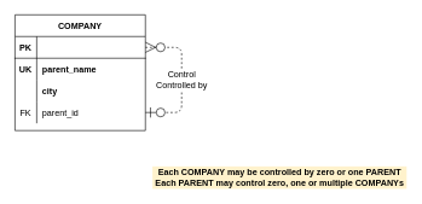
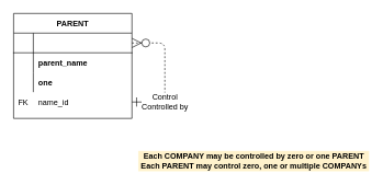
- <mxCell id="2" value="COMPANY" style="shape=table;startSize=30;container=1;collapsible=1;childLayout=tableLayout;fixedRows=1;rowLines=0;fontStyle=1;align=center;resizeLast=1;" vertex="1" parent="1"><mxGeometry x="20" y="20" width="180" height="160" as="geometry" /></mxCell>
+ <mxCell id="2" value="PARENT" style="shape=table;startSize=30;container=1;collapsible=1;childLayout=tableLayout;fixedRows=1;rowLines=0;fontStyle=1;align=center;resizeLast=1;" vertex="1" parent="1"><mxGeometry x="20" y="20" width="180" height="160" as="geometry" /></mxCell>
- <mxCell id="4" value="PK" style="shape=partialRectangle;connectable=0;fillColor=none;top=0;left=0;bottom=0;right=0;fontStyle=1;overflow=hidden;" vertex="1" parent="3"><mxGeometry width="30" height="30" as="geometry"><mxRectangle width="30" height="30" as="alternateBounds" /></mxGeometry></mxCell>
- <mxCell id="6" value="UK" style="shape=partialRectangle;connectable=0;fillColor=none;top=0;left=0;bottom=0;right=0;editable=1;overflow=hidden;fontStyle=1" vertex="1" parent="5"><mxGeometry width="30" height="30" as="geometry"><mxRectangle width="30" height="30" as="alternateBounds" /></mxGeometry></mxCell>
- <mxCell id="15" value="Control&lt;br&gt;Controlled by" style="text;html=1;resizable=0;autosize=1;align=center;verticalAlign=middle;points=[];fillColor=none;strokeColor=none;rounded=0;labelBackgroundColor=default;" vertex="1" parent="1"><mxGeometry x="210" y="95" width="80" height="30" as="geometry" /></mxCell>
+ <mxCell id="15" value="Control&lt;br&gt;Controlled by" style="text;html=1;resizable=0;autosize=1;align=center;verticalAlign=middle;points=[];fillColor=none;strokeColor=none;rounded=0;labelBackgroundColor=default;" vertex="1" parent="1"><mxGeometry x="210" y="140" width="80" height="30" as="geometry" /></mxCell>
- <mxCell id="10" value="city" style="shape=partialRectangle;connectable=0;fillColor=none;top=0;left=0;bottom=0;right=0;align=left;spacingLeft=6;overflow=hidden;fontStyle=1" vertex="1" parent="8"><mxGeometry x="30" width="150" height="30" as="geometry"><mxRectangle width="150" height="30" as="alternateBounds" /></mxGeometry></mxCell>
+ <mxCell id="10" value="one" style="shape=partialRectangle;connectable=0;fillColor=none;top=0;left=0;bottom=0;right=0;align=left;spacingLeft=6;overflow=hidden;fontStyle=1" vertex="1" parent="8"><mxGeometry x="30" width="150" height="30" as="geometry"><mxRectangle width="150" height="30" as="alternateBounds" /></mxGeometry></mxCell>
- <mxCell id="13" value="parent_id" style="shape=partialRectangle;connectable=0;fillColor=none;top=0;left=0;bottom=0;right=0;align=left;spacingLeft=6;overflow=hidden;" vertex="1" parent="11"><mxGeometry x="30" width="150" height="30" as="geometry"><mxRectangle width="150" height="30" as="alternateBounds" /></mxGeometry></mxCell>
+ <mxCell id="13" value="name_id" style="shape=partialRectangle;connectable=0;fillColor=none;top=0;left=0;bottom=0;right=0;align=left;spacingLeft=6;overflow=hidden;" vertex="1" parent="11"><mxGeometry x="30" width="150" height="30" as="geometry"><mxRectangle width="150" height="30" as="alternateBounds" /></mxGeometry></mxCell>
